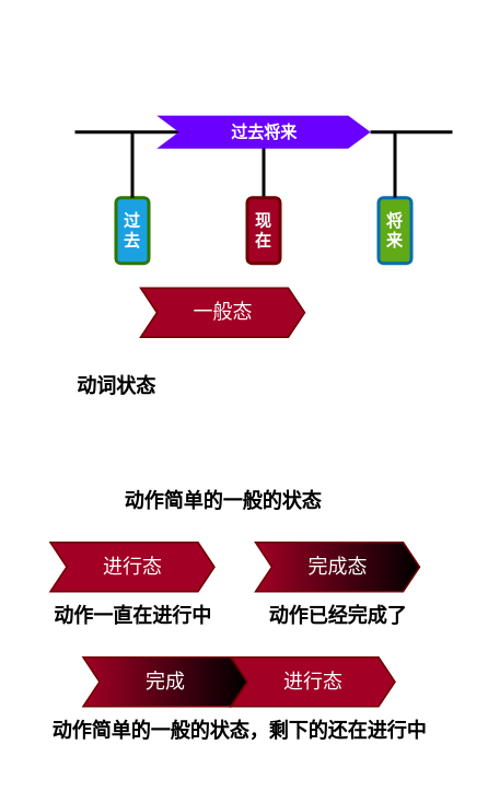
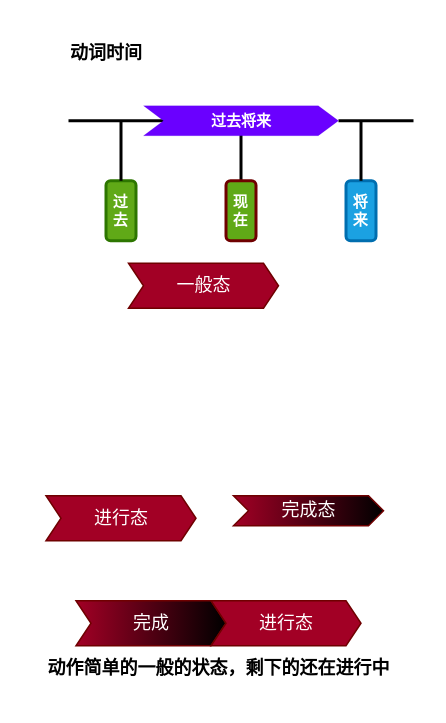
+ <mxCell id="6" value="&lt;b&gt;&lt;font face=&quot;Comic Sans MS&quot;&gt;动词时间&lt;/font&gt;&lt;/b&gt;" style="text;html=1;align=center;verticalAlign=middle;resizable=0;points=[];autosize=1;strokeColor=none;fillColor=none;" vertex="1" parent="1"><mxGeometry x="35" y="20" width="70" height="30" as="geometry" /></mxCell>
- <mxCell id="3" value="过去" style="rounded=1;whiteSpace=wrap;html=1;fontFamily=Comic Sans MS;fontStyle=1;fontSize=10;strokeWidth=2;fillColor=#1ba1e2;fontColor=#ffffff;strokeColor=#2D7600;" vertex="1" parent="1"><mxGeometry x="70" y="120" width="20" height="40" as="geometry" /></mxCell>
+ <mxCell id="3" value="过去" style="rounded=1;whiteSpace=wrap;html=1;fontFamily=Comic Sans MS;fontStyle=1;fontSize=10;strokeWidth=2;fillColor=#60a917;fontColor=#ffffff;strokeColor=#2D7600;" vertex="1" parent="1"><mxGeometry x="70" y="120" width="20" height="40" as="geometry" /></mxCell>
- <mxCell id="4" value="现在" style="rounded=1;whiteSpace=wrap;html=1;fontFamily=Comic Sans MS;fontStyle=1;fontSize=10;strokeWidth=2;fillColor=#a20025;fontColor=#ffffff;strokeColor=#6F0000;" vertex="1" parent="1"><mxGeometry x="150" y="120" width="20" height="40" as="geometry" /></mxCell>
+ <mxCell id="4" value="现在" style="rounded=1;whiteSpace=wrap;html=1;fontFamily=Comic Sans MS;fontStyle=1;fontSize=10;strokeWidth=2;fillColor=#60a917;fontColor=#ffffff;strokeColor=#6F0000;" vertex="1" parent="1"><mxGeometry x="150" y="120" width="20" height="40" as="geometry" /></mxCell>
- <mxCell id="5" value="将来" style="rounded=1;whiteSpace=wrap;html=1;fontFamily=Comic Sans MS;fontStyle=1;fontSize=10;strokeWidth=2;fillColor=#60a917;fontColor=#ffffff;strokeColor=#006EAF;" vertex="1" parent="1"><mxGeometry x="230" y="120" width="20" height="40" as="geometry" /></mxCell>
+ <mxCell id="5" value="将来" style="rounded=1;whiteSpace=wrap;html=1;fontFamily=Comic Sans MS;fontStyle=1;fontSize=10;strokeWidth=2;fillColor=#1ba1e2;fontColor=#ffffff;strokeColor=#006EAF;" vertex="1" parent="1"><mxGeometry x="230" y="120" width="20" height="40" as="geometry" /></mxCell>
- <mxCell id="12" value="&lt;b&gt;&lt;font face=&quot;Comic Sans MS&quot;&gt;动词状态&lt;/font&gt;&lt;/b&gt;" style="text;html=1;align=center;verticalAlign=middle;resizable=0;points=[];autosize=1;strokeColor=none;fillColor=none;" vertex="1" parent="1"><mxGeometry x="35" y="220" width="70" height="30" as="geometry" /></mxCell>
- <mxCell id="21" value="&lt;font face=&quot;Comic Sans MS&quot;&gt;&lt;b&gt;动作简单的一般的状态&lt;/b&gt;&lt;/font&gt;" style="text;html=1;align=center;verticalAlign=middle;resizable=0;points=[];autosize=1;strokeColor=none;fillColor=none;" vertex="1" parent="1"><mxGeometry x="65" y="290" width="140" height="30" as="geometry" /></mxCell>
- <mxCell id="14" value="完成态" style="html=1;shadow=0;dashed=0;align=center;verticalAlign=middle;shape=mxgraph.arrows2.arrow;dy=0;dx=10;notch=10;fillColor=#a20025;fontColor=#ffffff;strokeColor=#6F0000;gradientColor=default;gradientDirection=east;" vertex="1" parent="1"><mxGeometry x="155" y="330" width="100" height="30" as="geometry" /></mxCell>
+ <mxCell id="14" value="完成态" style="html=1;shadow=0;dashed=0;align=center;verticalAlign=middle;shape=mxgraph.arrows2.arrow;dy=0;dx=10;notch=10;fillColor=#a20025;fontColor=#ffffff;strokeColor=#6F0000;gradientColor=default;gradientDirection=east;" vertex="1" parent="1"><mxGeometry x="155" y="330" width="100" height="20" as="geometry" /></mxCell>
- <mxCell id="18" value="&lt;font face=&quot;Comic Sans MS&quot;&gt;&lt;b&gt;动作一直在进行中&lt;/b&gt;&lt;/font&gt;" style="text;html=1;align=center;verticalAlign=middle;resizable=0;points=[];autosize=1;strokeColor=none;fillColor=none;" vertex="1" parent="1"><mxGeometry x="20" y="360" width="120" height="30" as="geometry" /></mxCell>
- <mxCell id="19" value="&lt;font face=&quot;Comic Sans MS&quot;&gt;&lt;b&gt;动作已经完成了&lt;/b&gt;&lt;/font&gt;" style="text;html=1;align=center;verticalAlign=middle;resizable=0;points=[];autosize=1;strokeColor=none;fillColor=none;" vertex="1" parent="1"><mxGeometry x="150" y="360" width="110" height="30" as="geometry" /></mxCell>
